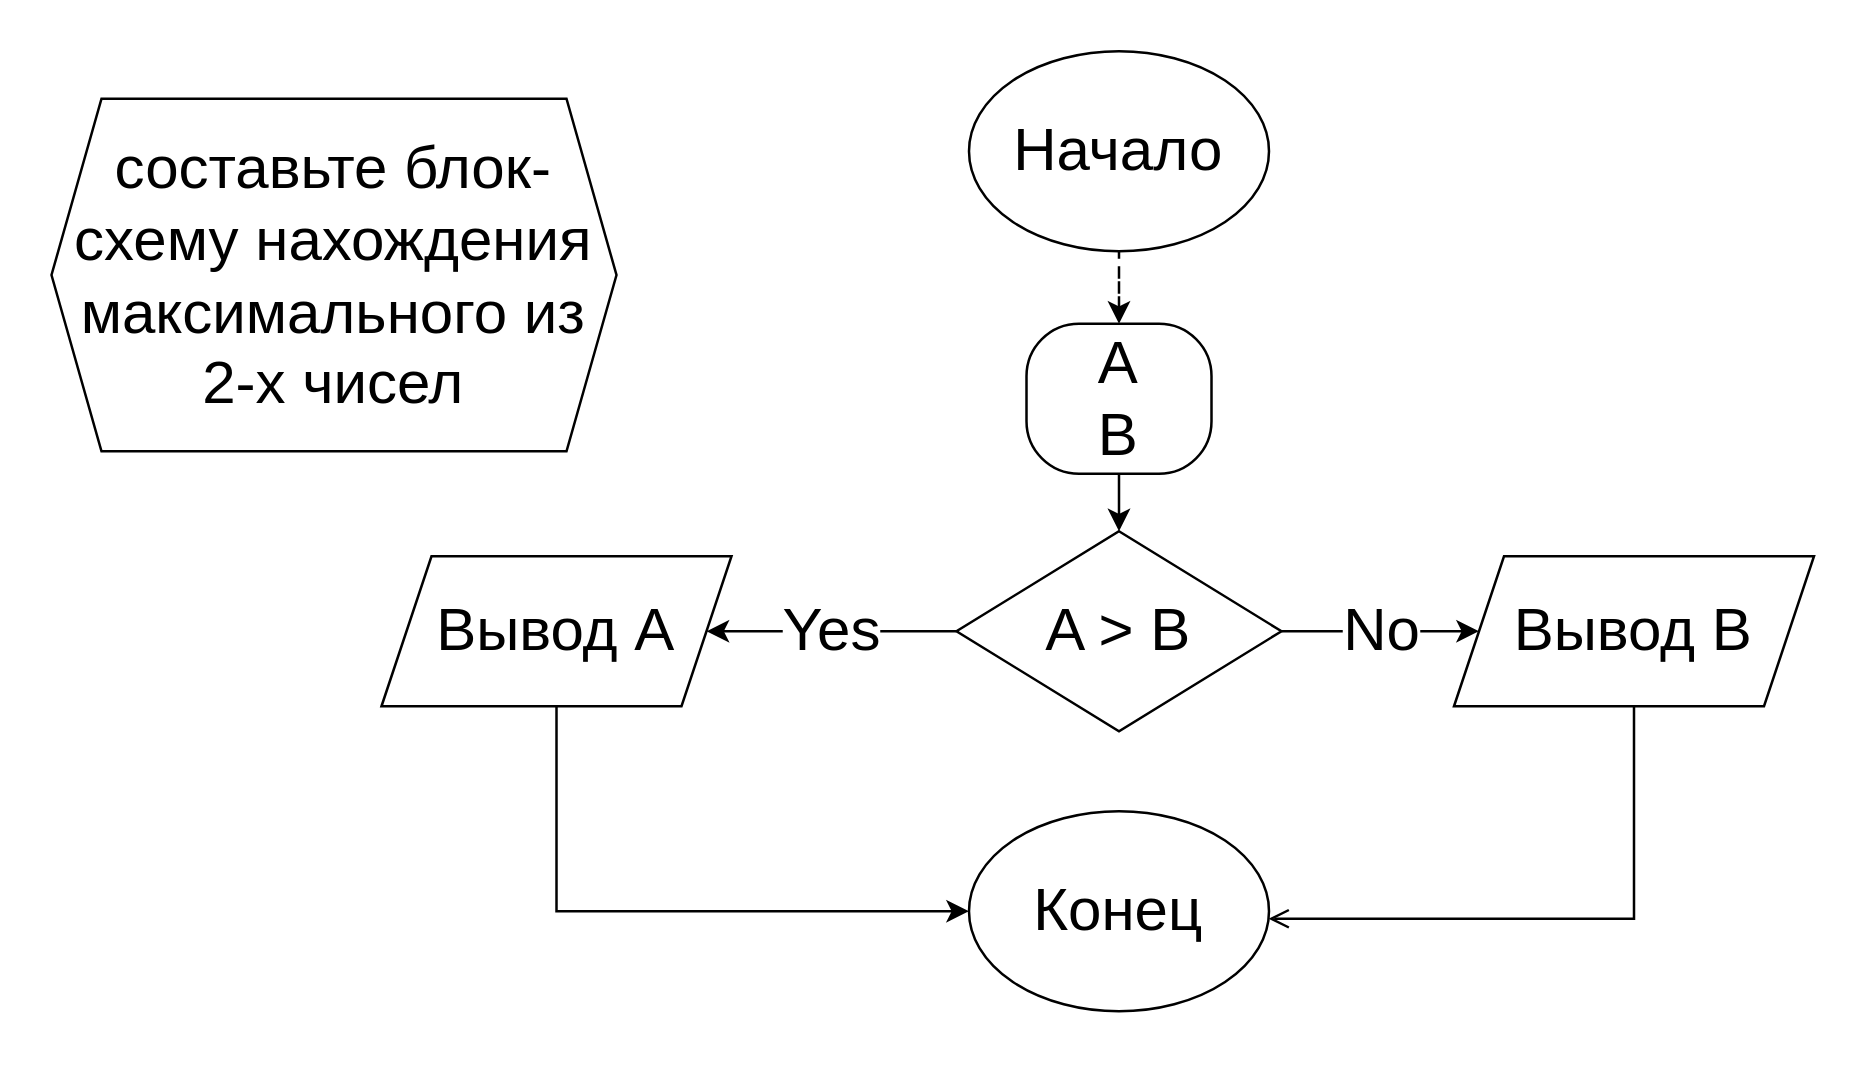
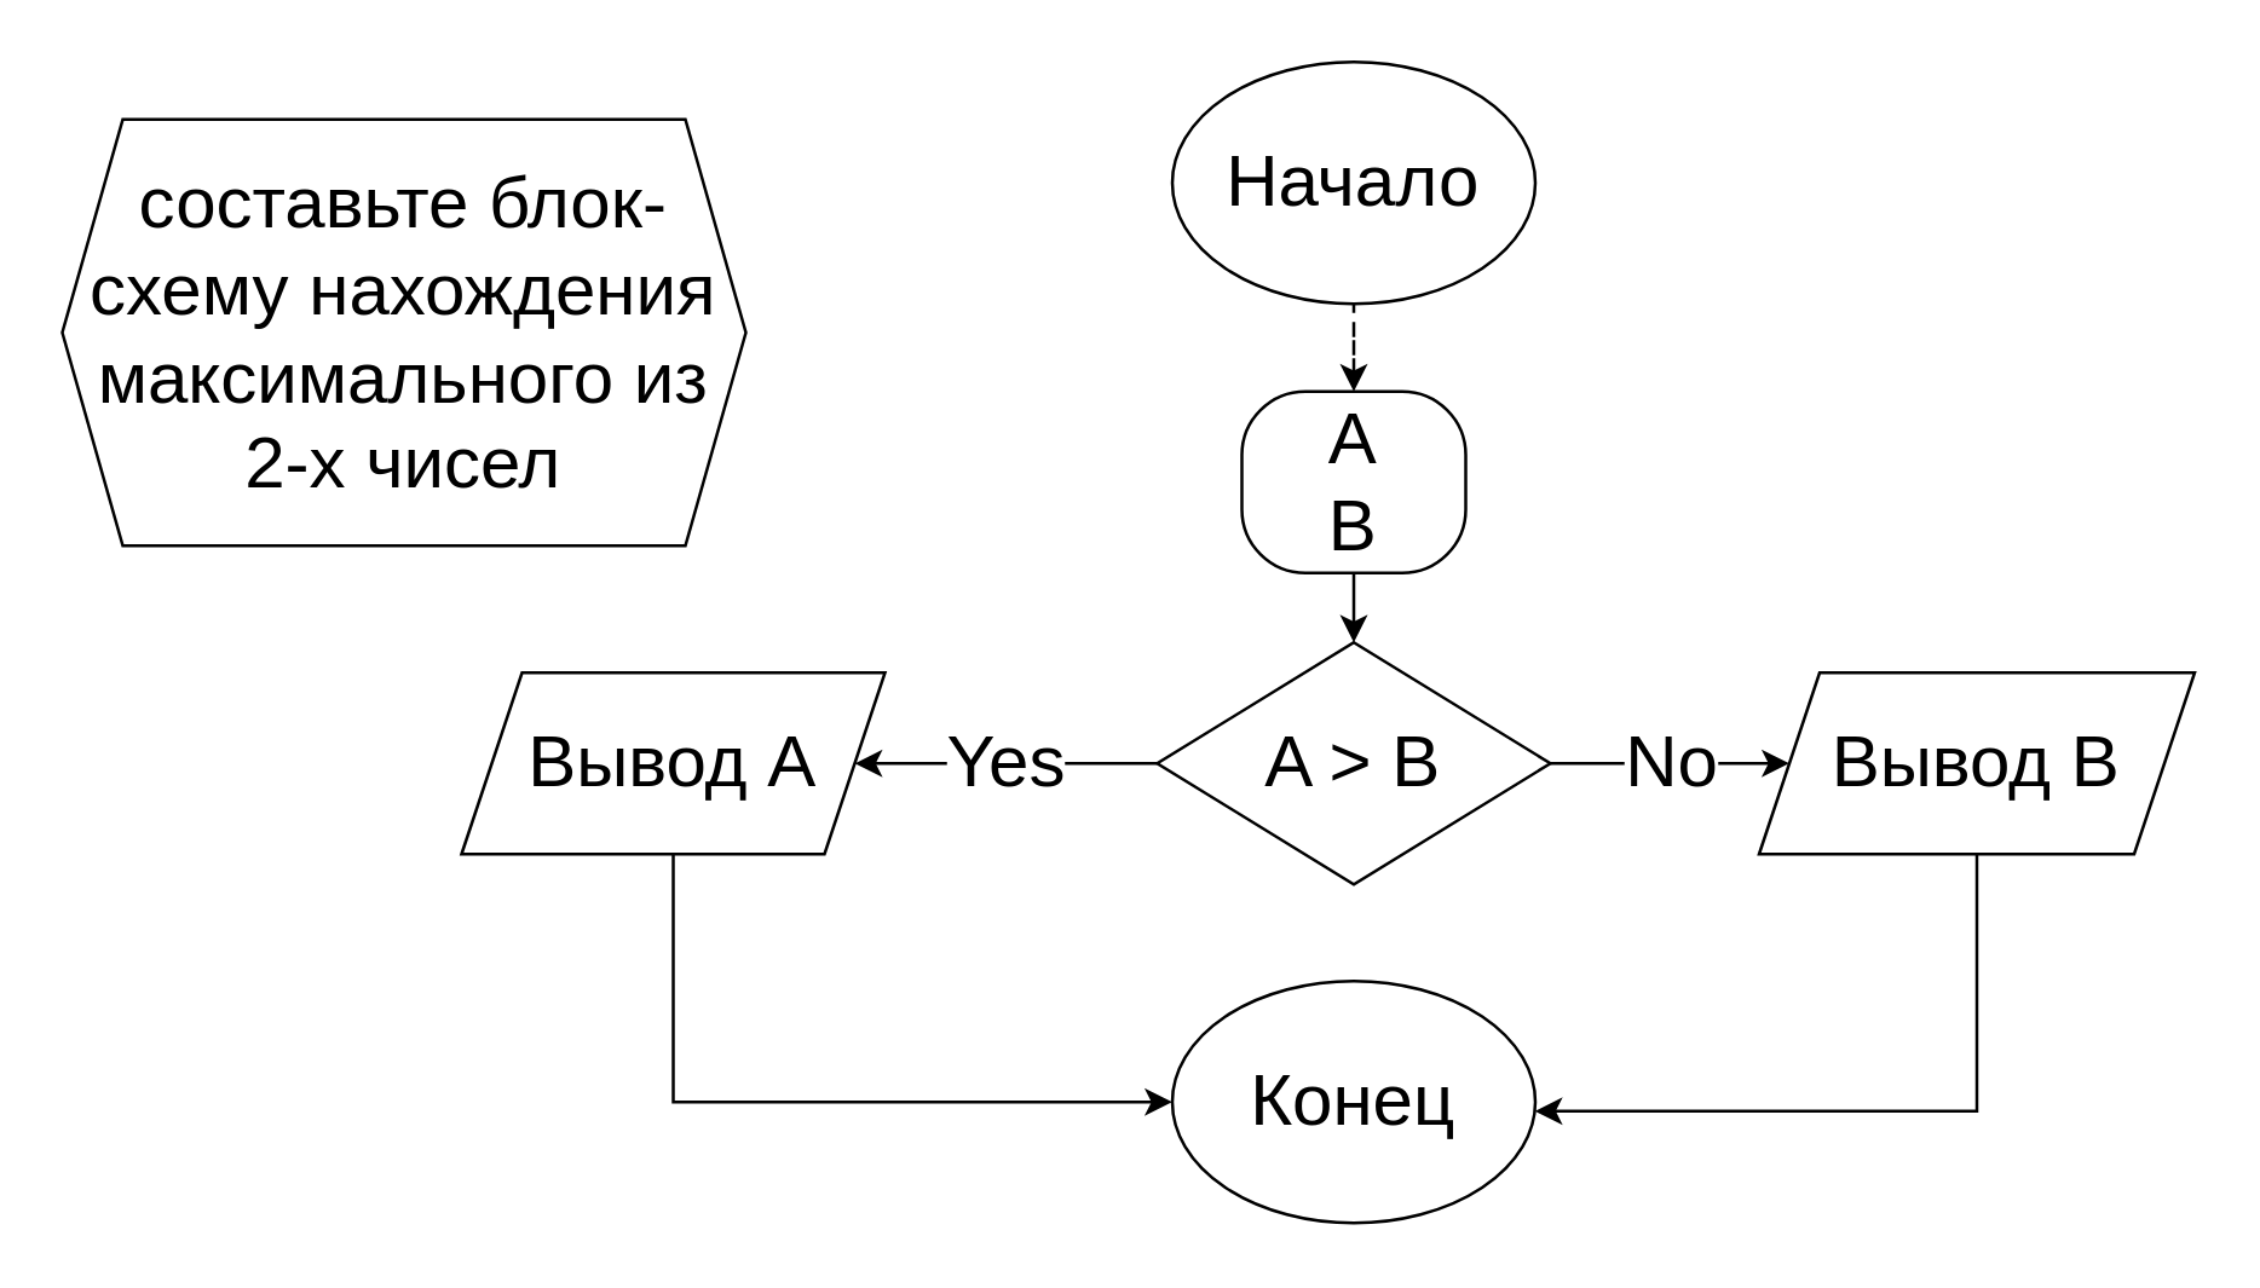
- <mxCell id="12" style="edgeStyle=orthogonalEdgeStyle;rounded=0;orthogonalLoop=1;jettySize=auto;html=1;fontSize=24;endArrow=open;" edge="1" parent="1" source="13" target="14"><mxGeometry relative="1" as="geometry"><Array as="points"><mxPoint x="653" y="367" /></Array></mxGeometry></mxCell>
+ <mxCell id="12" style="edgeStyle=orthogonalEdgeStyle;rounded=0;orthogonalLoop=1;jettySize=auto;html=1;fontSize=24;" edge="1" parent="1" source="13" target="14"><mxGeometry relative="1" as="geometry"><Array as="points"><mxPoint x="653" y="367" /></Array></mxGeometry></mxCell>
